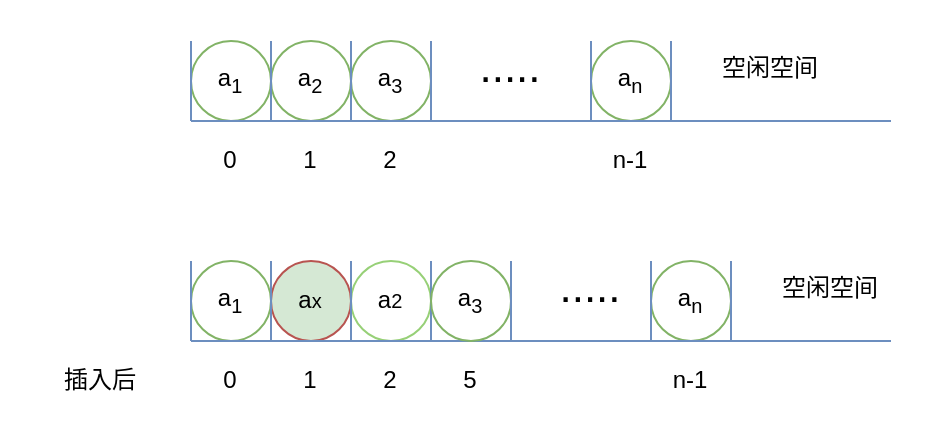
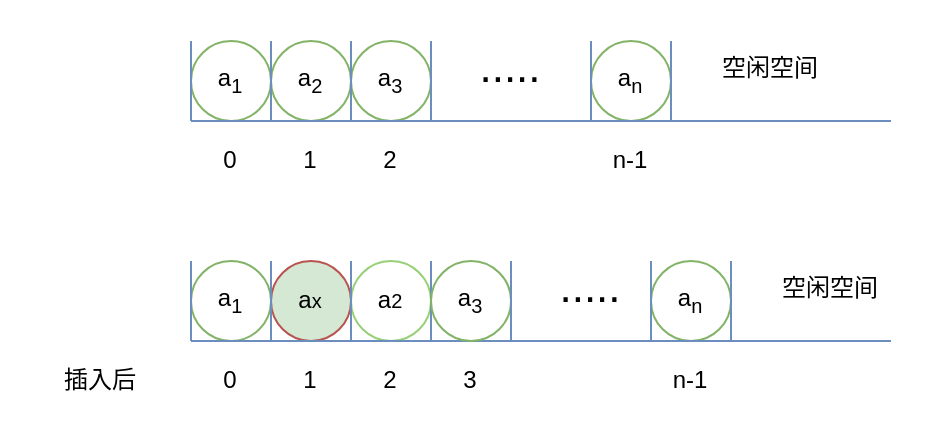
- <mxCell id="38" value="5" style="text;html=1;strokeColor=none;fillColor=none;align=center;verticalAlign=middle;whiteSpace=wrap;rounded=0;fontSize=12;" vertex="1" parent="1"><mxGeometry x="215" y="180" width="40" height="20" as="geometry" /></mxCell>
+ <mxCell id="38" value="3" style="text;html=1;strokeColor=none;fillColor=none;align=center;verticalAlign=middle;whiteSpace=wrap;rounded=0;fontSize=12;" vertex="1" parent="1"><mxGeometry x="215" y="180" width="40" height="20" as="geometry" /></mxCell>
